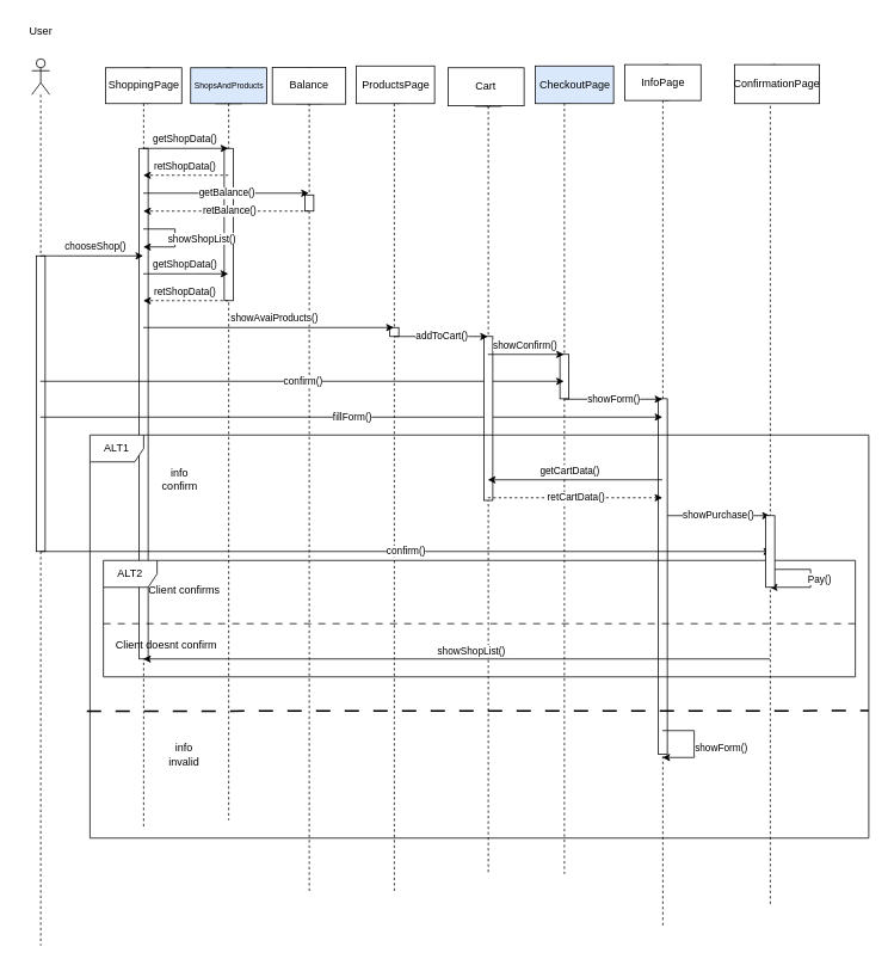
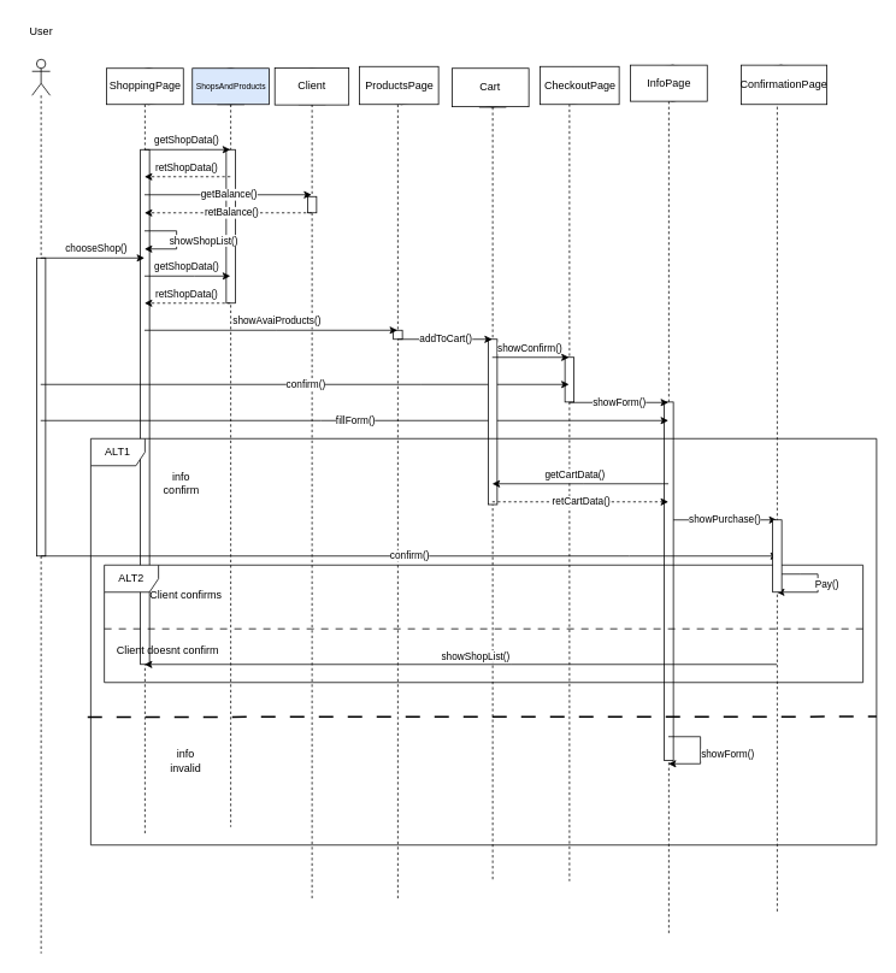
- <mxCell id="55" value="CheckoutPage" style="rounded=0;whiteSpace=wrap;html=1;fillColor=#dae8fc;" parent="1" vertex="1"><mxGeometry x="597.5" y="73" width="87.5" height="42" as="geometry" /></mxCell>
+ <mxCell id="55" value="CheckoutPage" style="rounded=0;whiteSpace=wrap;html=1;" parent="1" vertex="1"><mxGeometry x="597.5" y="73" width="87.5" height="42" as="geometry" /></mxCell>
- <mxCell id="52" value="Balance" style="rounded=0;whiteSpace=wrap;html=1;" parent="1" vertex="1"><mxGeometry x="303.75" y="74.5" width="82" height="41" as="geometry" /></mxCell>
+ <mxCell id="52" value="Client" style="rounded=0;whiteSpace=wrap;html=1;" parent="1" vertex="1"><mxGeometry x="303.75" y="74.5" width="82" height="41" as="geometry" /></mxCell>
